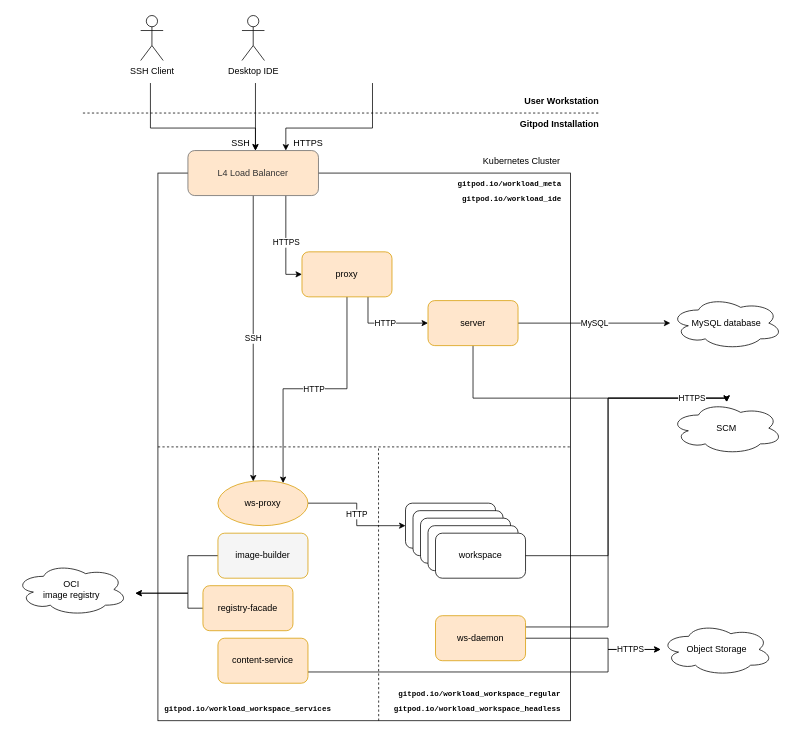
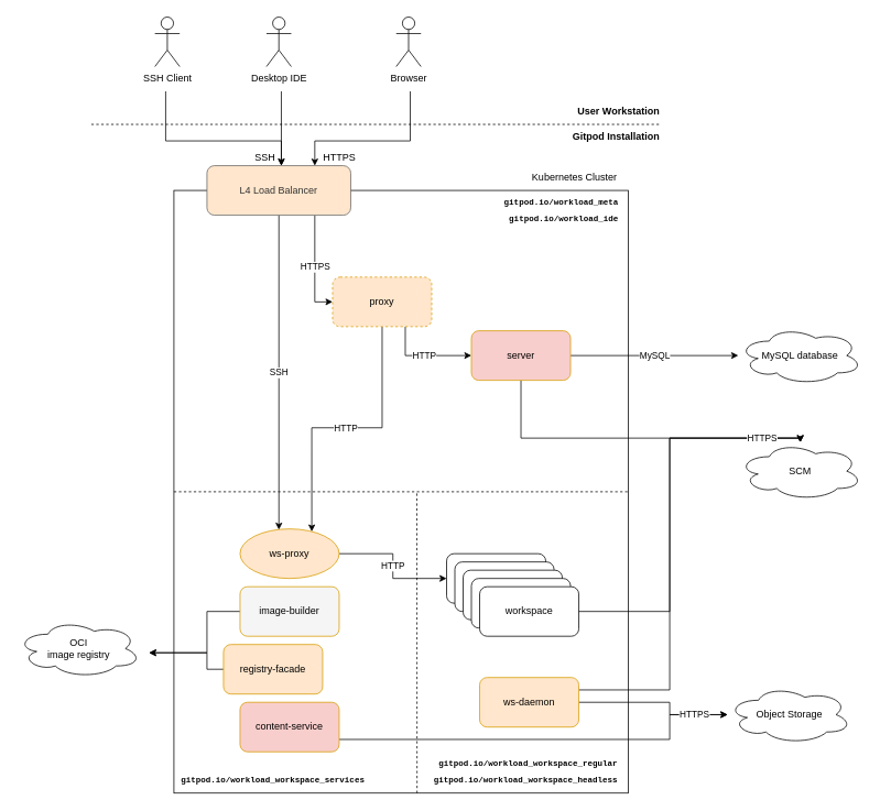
+ <mxCell id="50" value="Browser" style="shape=umlActor;verticalLabelPosition=bottom;verticalAlign=top;html=1;outlineConnect=0;labelBackgroundColor=none;fontFamily=Helvetica;fontSize=12;fontColor=#000000;" vertex="1" parent="1"><mxGeometry x="479" y="20" width="30" height="60" as="geometry" /></mxCell>
- <mxCell id="14" value="proxy" style="rounded=1;whiteSpace=wrap;html=1;fillColor=#ffe6cc;strokeColor=#d79b00;" vertex="1" parent="1"><mxGeometry x="402" y="335" width="120" height="60" as="geometry" /></mxCell>
+ <mxCell id="14" value="proxy" style="rounded=1;whiteSpace=wrap;html=1;fillColor=#ffe6cc;strokeColor=#d79b00;dashed=1;" vertex="1" parent="1"><mxGeometry x="402" y="335" width="120" height="60" as="geometry" /></mxCell>
- <mxCell id="17" value="server" style="rounded=1;whiteSpace=wrap;html=1;fillColor=#ffe6cc;strokeColor=#d79b00;" vertex="1" parent="1"><mxGeometry x="570" y="400" width="120" height="60" as="geometry" /></mxCell>
+ <mxCell id="17" value="server" style="rounded=1;whiteSpace=wrap;html=1;fillColor=#f8cecc;strokeColor=#d79b00;" vertex="1" parent="1"><mxGeometry x="570" y="400" width="120" height="60" as="geometry" /></mxCell>
- <mxCell id="23" value="content-service" style="rounded=1;whiteSpace=wrap;html=1;fillColor=#ffe6cc;strokeColor=#d79b00;" vertex="1" parent="1"><mxGeometry x="290" y="850" width="120" height="60" as="geometry" /></mxCell>
+ <mxCell id="23" value="content-service" style="rounded=1;whiteSpace=wrap;html=1;fillColor=#f8cecc;strokeColor=#d79b00;" vertex="1" parent="1"><mxGeometry x="290" y="850" width="120" height="60" as="geometry" /></mxCell>
